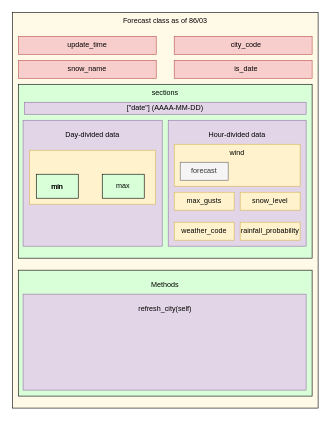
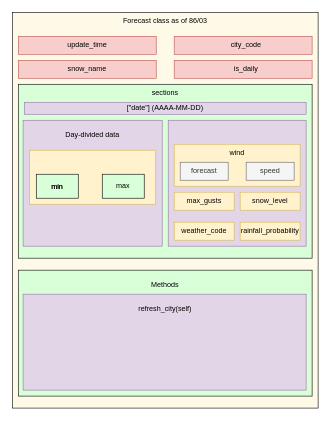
- <mxCell id="11" value="is_date" style="text;html=1;strokeColor=none;fillColor=none;align=center;verticalAlign=middle;whiteSpace=wrap;rounded=0;" vertex="1" parent="1"><mxGeometry x="310" y="100" width="200" height="30" as="geometry" /></mxCell>
+ <mxCell id="11" value="is_daily" style="text;html=1;strokeColor=none;fillColor=none;align=center;verticalAlign=middle;whiteSpace=wrap;rounded=0;" vertex="1" parent="1"><mxGeometry x="310" y="100" width="200" height="30" as="geometry" /></mxCell>
- <mxCell id="15" value="Hour-divided data" style="text;html=1;strokeColor=none;fillColor=none;align=center;verticalAlign=middle;whiteSpace=wrap;rounded=0;" vertex="1" parent="1"><mxGeometry x="290" y="210" width="210" height="30" as="geometry" /></mxCell>
+ <mxCell id="25" value="speed" style="text;html=1;strokeColor=#666666;fillColor=#f5f5f5;align=center;verticalAlign=middle;whiteSpace=wrap;rounded=0;fontColor=#333333;" vertex="1" parent="1"><mxGeometry x="410" y="270" width="80" height="30" as="geometry" /></mxCell>
